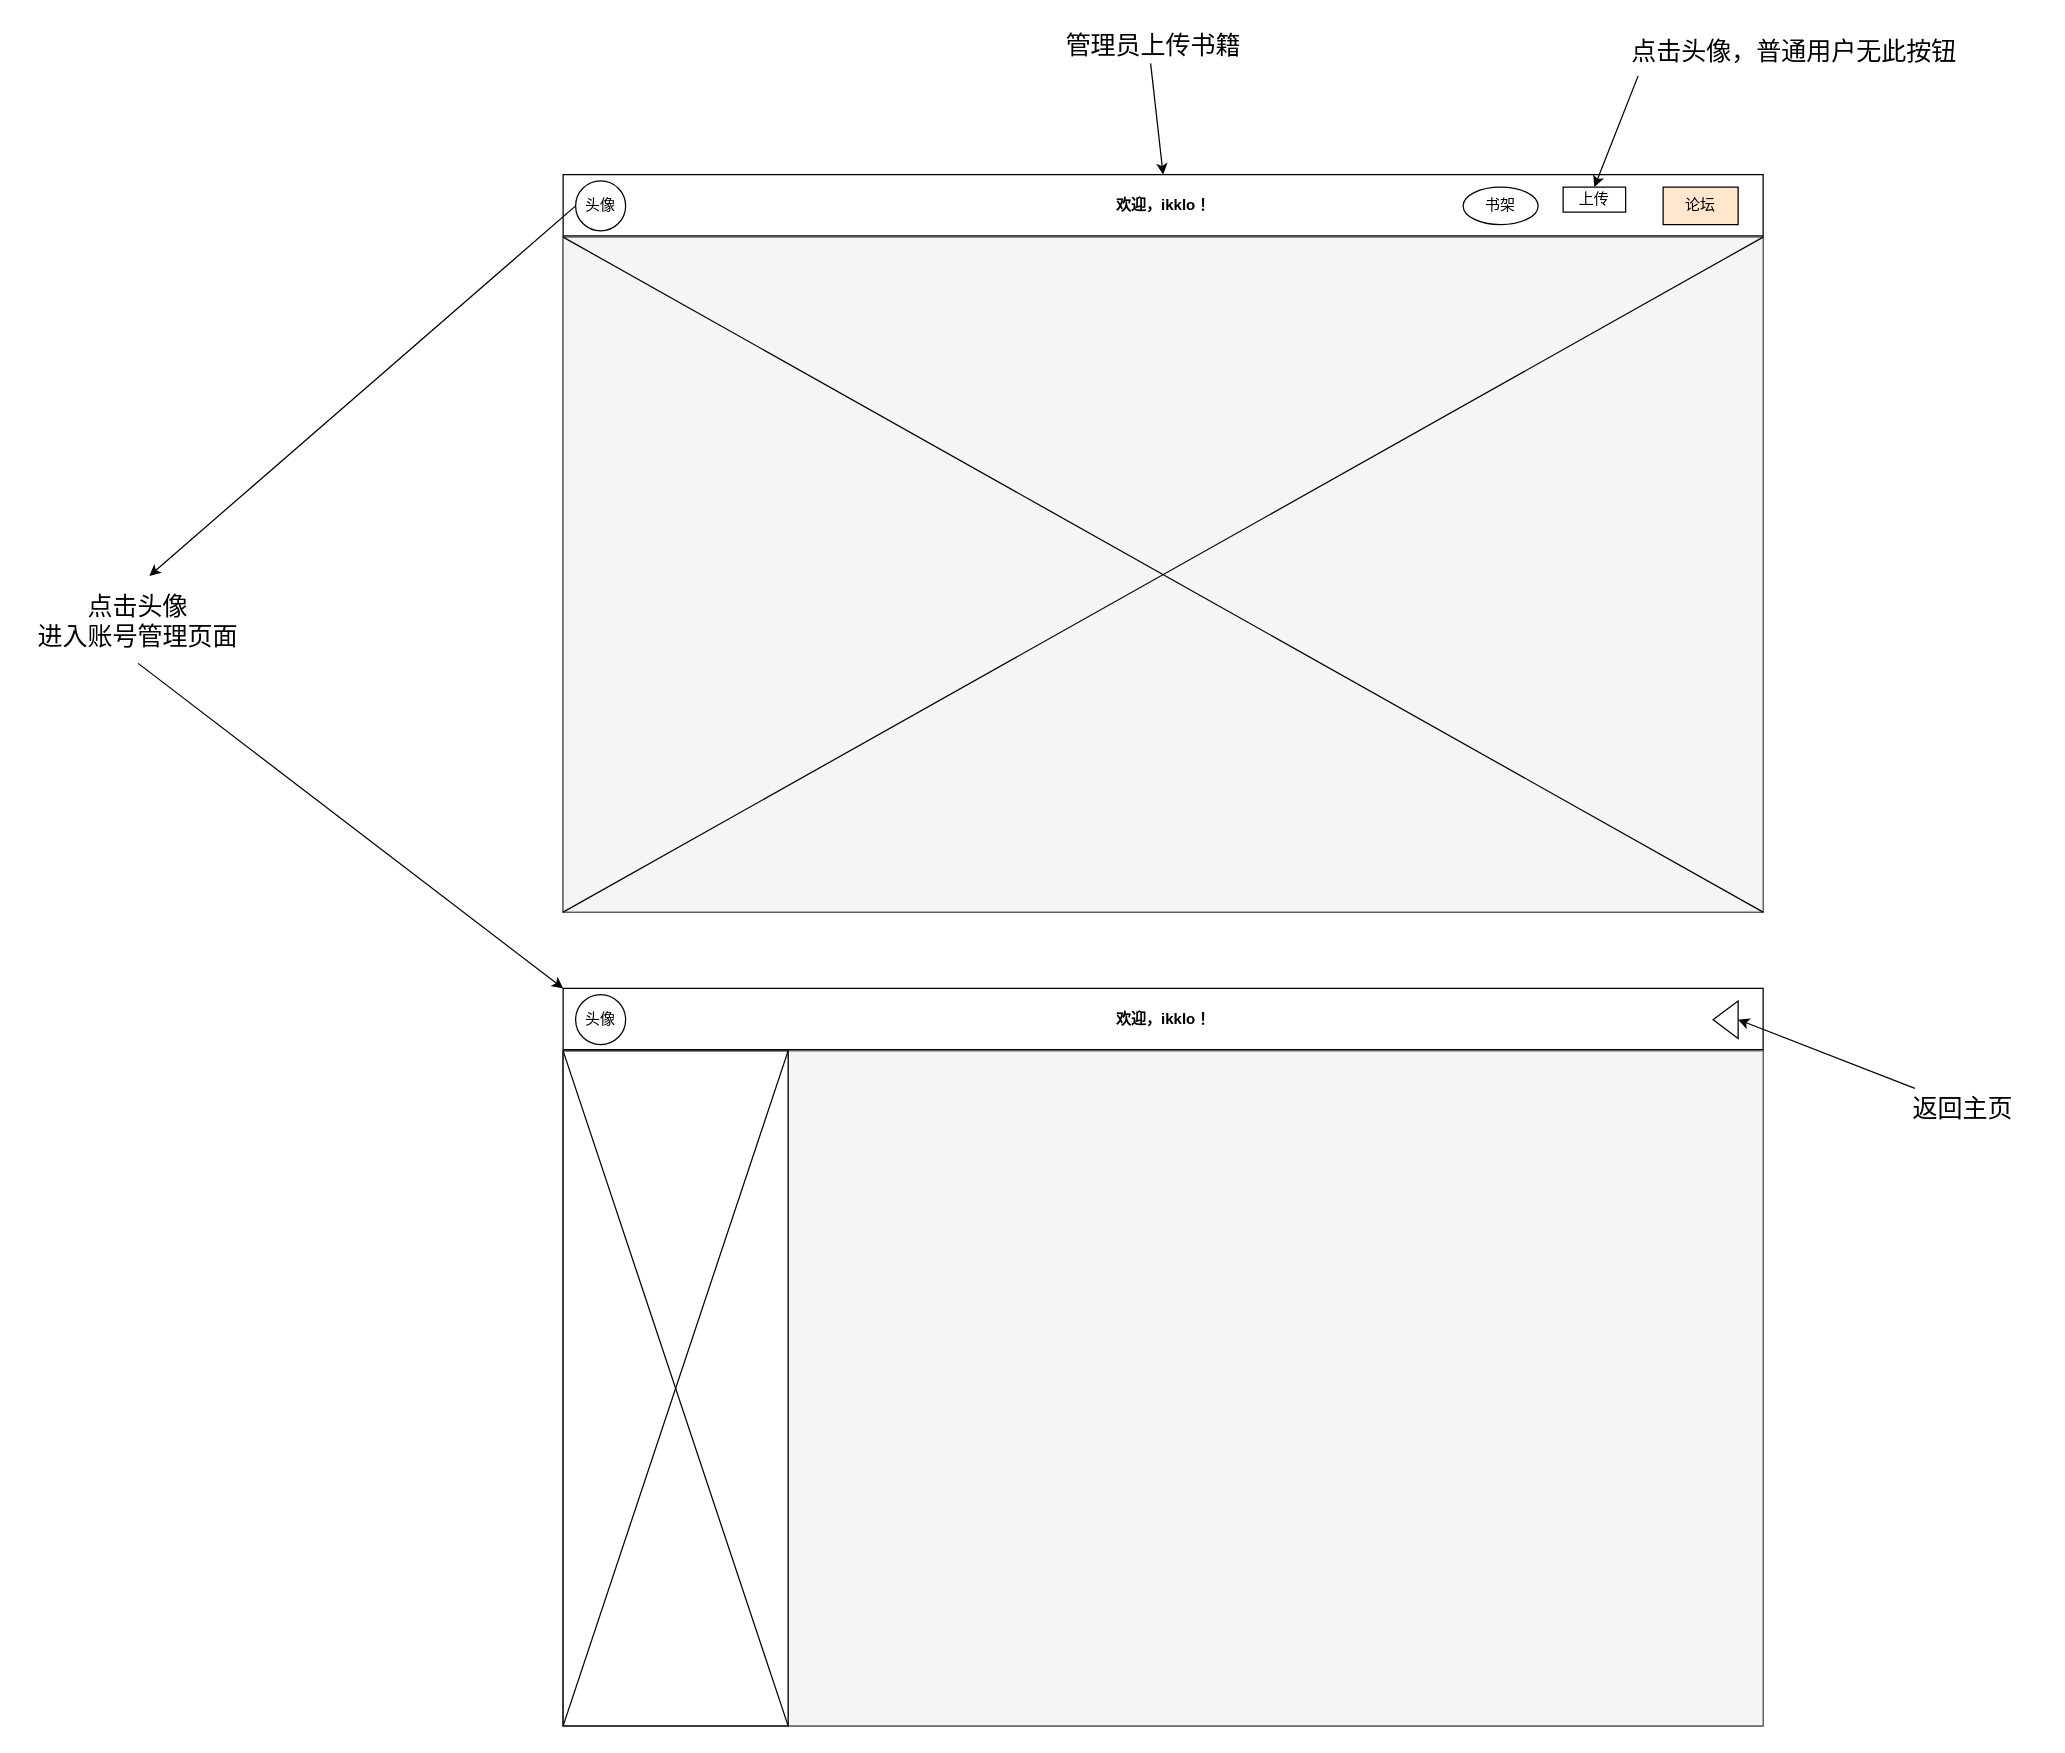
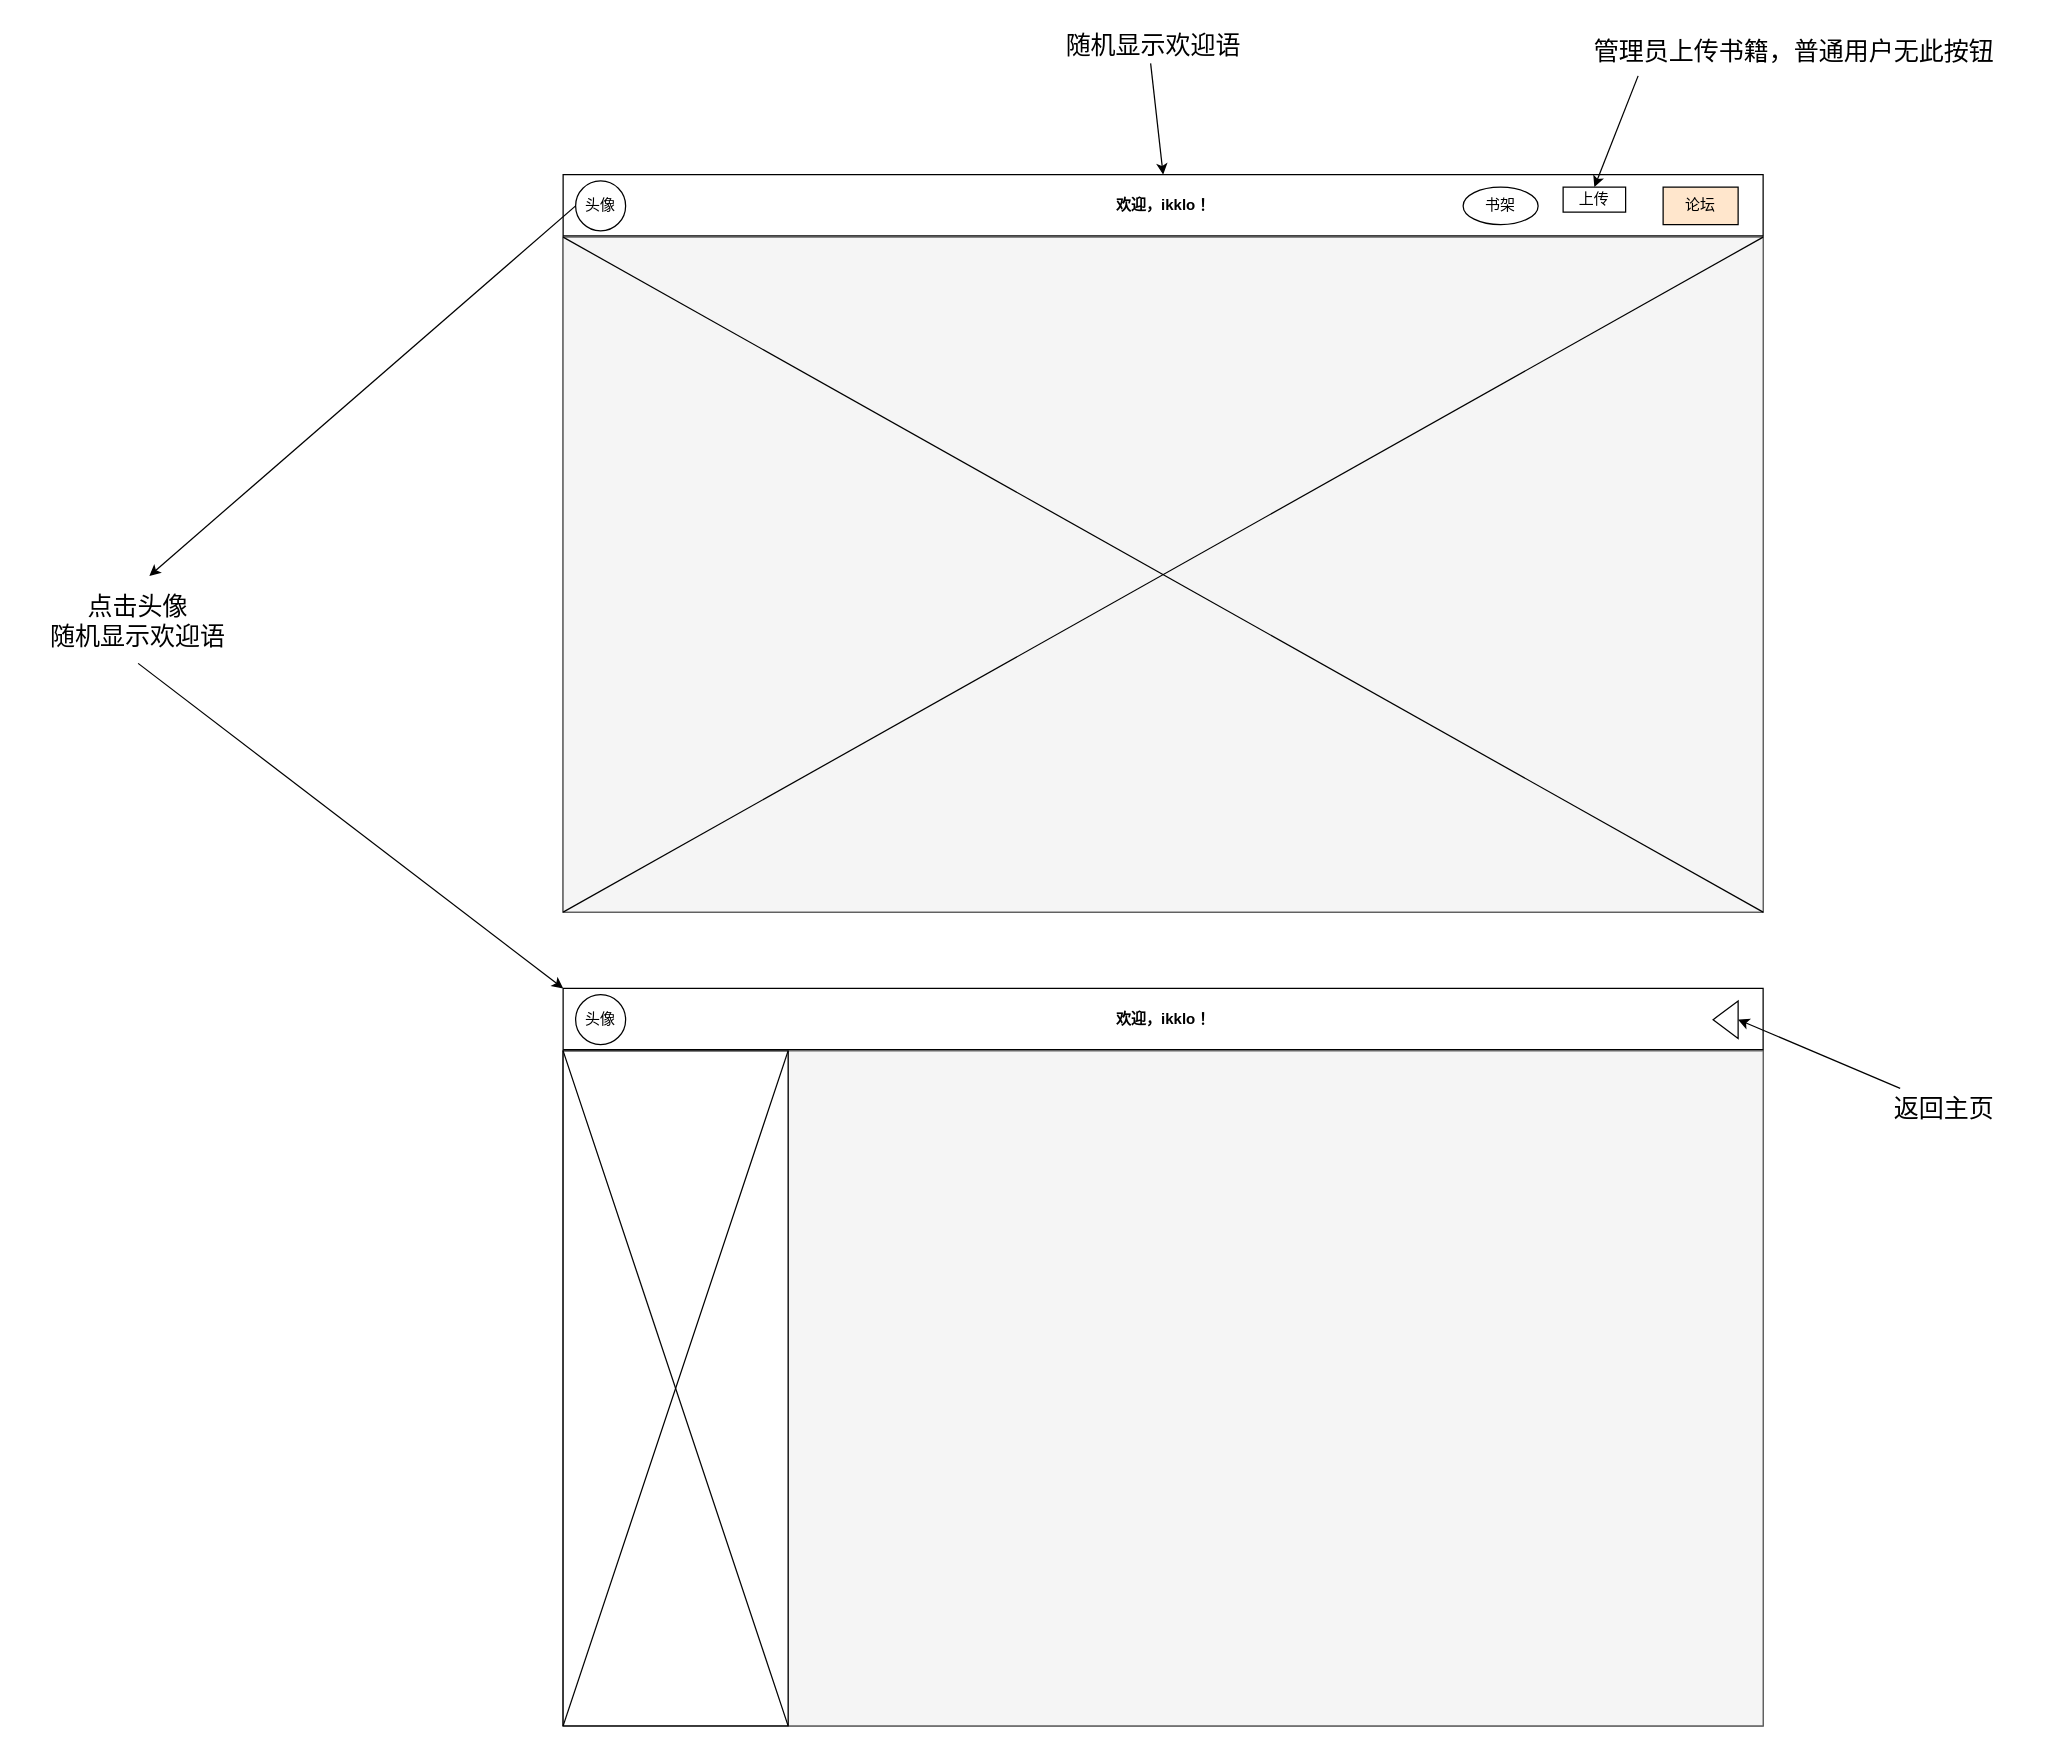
- <mxCell id="16" value="管理员上传书籍" style="text;html=1;align=center;verticalAlign=middle;whiteSpace=wrap;rounded=0;fontSize=20;" parent="1" vertex="1"><mxGeometry x="840" width="165" height="30" as="geometry" y="20" /></mxCell>
+ <mxCell id="16" value="随机显示欢迎语" style="text;html=1;align=center;verticalAlign=middle;whiteSpace=wrap;rounded=0;fontSize=20;" parent="1" vertex="1"><mxGeometry x="840" width="165" height="30" as="geometry" y="20" /></mxCell>
- <mxCell id="13" value="点击头像，普通用户无此按钮" style="text;html=1;align=center;verticalAlign=middle;whiteSpace=wrap;rounded=0;fontSize=20;" parent="1" vertex="1"><mxGeometry x="1260" width="350" height="40" as="geometry" y="20" /></mxCell>
+ <mxCell id="13" value="管理员上传书籍，普通用户无此按钮" style="text;html=1;align=center;verticalAlign=middle;whiteSpace=wrap;rounded=0;fontSize=20;" parent="1" vertex="1"><mxGeometry x="1260" width="350" height="40" as="geometry" y="20" /></mxCell>
- <mxCell id="17" value="点击头像&lt;div style=&quot;font-size: 20px;&quot;&gt;进入账号管理页面&lt;/div&gt;" style="text;html=1;align=center;verticalAlign=middle;whiteSpace=wrap;rounded=0;fontSize=20;" parent="1" vertex="1"><mxGeometry x="20" y="462" width="180" height="68" as="geometry" /></mxCell>
+ <mxCell id="17" value="点击头像&lt;div style=&quot;font-size: 20px;&quot;&gt;随机显示欢迎语&lt;/div&gt;" style="text;html=1;align=center;verticalAlign=middle;whiteSpace=wrap;rounded=0;fontSize=20;" parent="1" vertex="1"><mxGeometry x="20" y="462" width="180" height="68" as="geometry" /></mxCell>
- <mxCell id="29" value="返回主页" style="text;html=1;align=center;verticalAlign=middle;whiteSpace=wrap;rounded=0;fontSize=20;" vertex="1" parent="1"><mxGeometry x="1510" y="870" width="120" height="30" as="geometry" /></mxCell>
+ <mxCell id="29" value="返回主页" style="text;html=1;align=center;verticalAlign=middle;whiteSpace=wrap;rounded=0;fontSize=20;" vertex="1" parent="1"><mxGeometry x="1495" y="870" width="120" height="30" as="geometry" /></mxCell>
